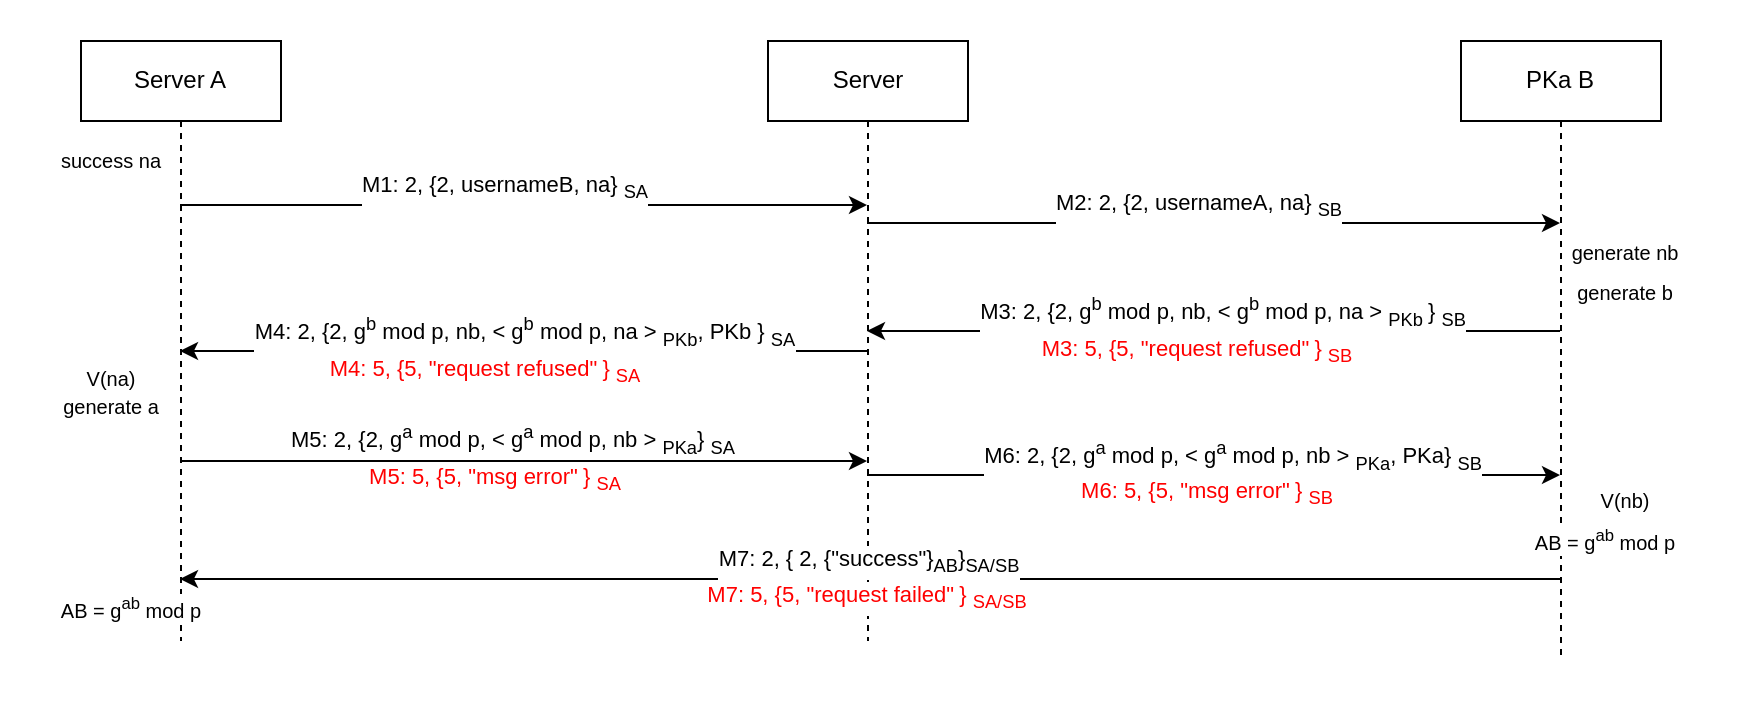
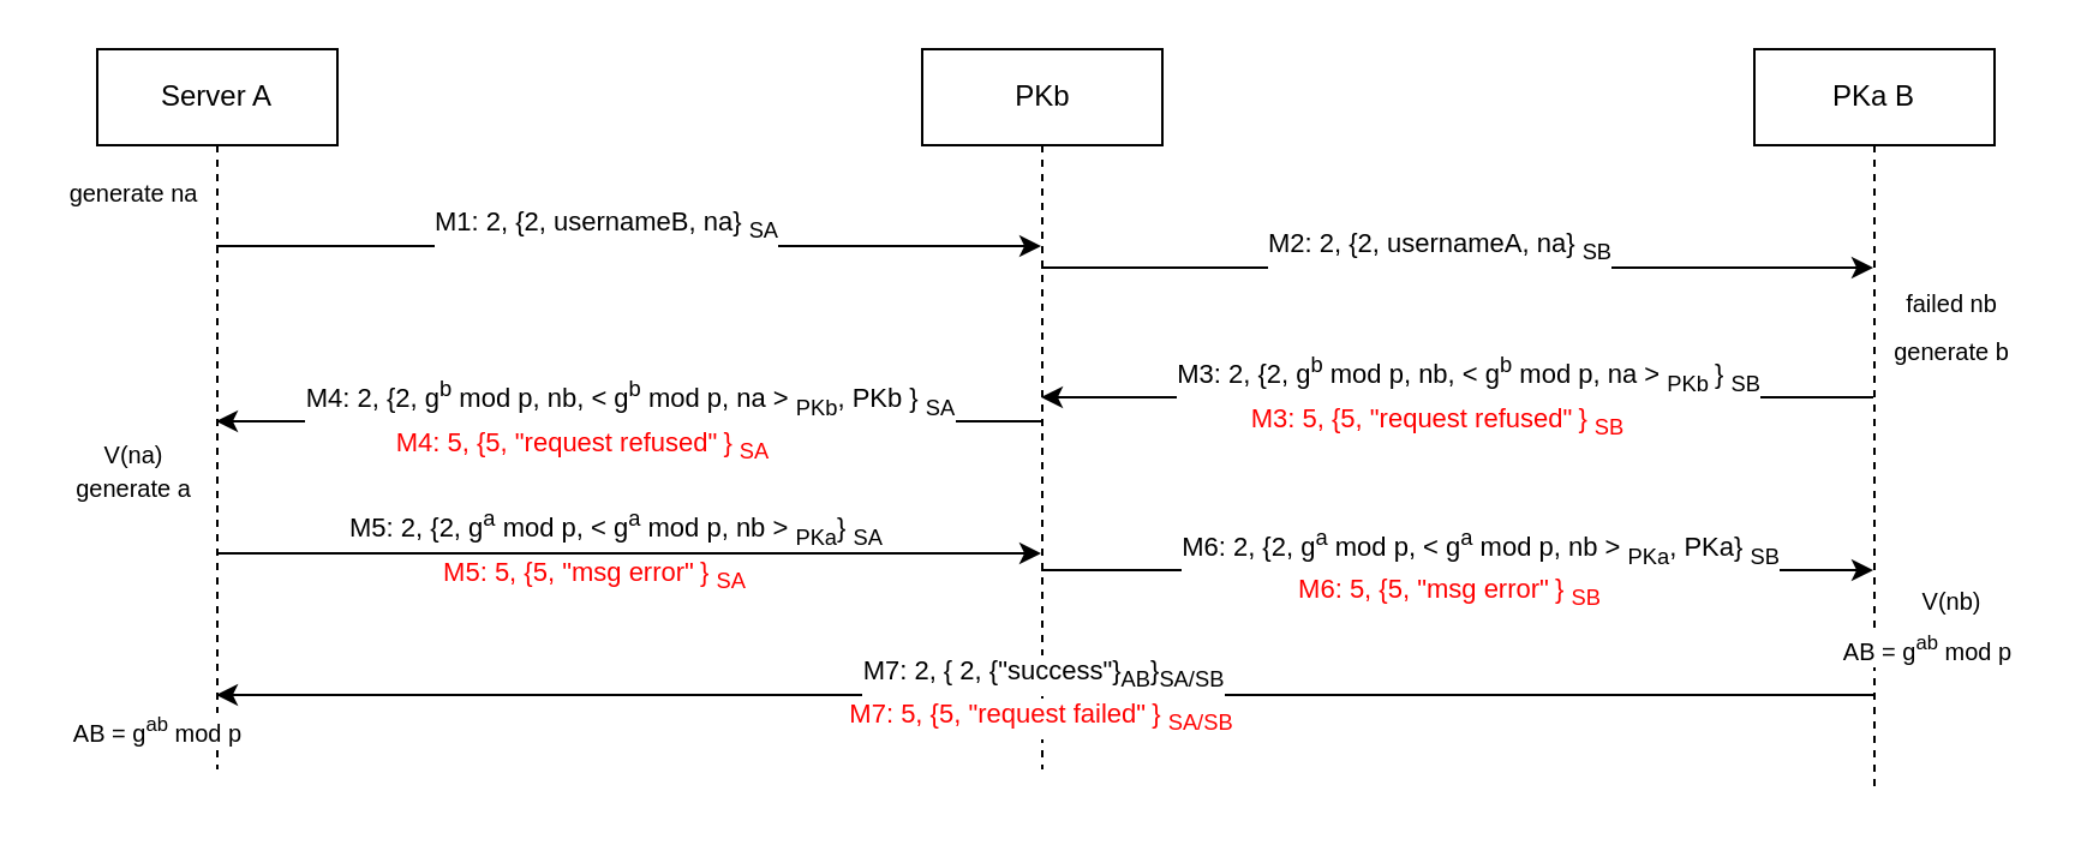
- <mxCell id="3" value="Server" style="shape=umlLifeline;perimeter=lifelinePerimeter;whiteSpace=wrap;html=1;container=1;collapsible=0;recursiveResize=0;outlineConnect=0;" parent="1" vertex="1"><mxGeometry x="383.5" y="20" width="100" height="300" as="geometry" /></mxCell>
+ <mxCell id="3" value="PKb" style="shape=umlLifeline;perimeter=lifelinePerimeter;whiteSpace=wrap;html=1;container=1;collapsible=0;recursiveResize=0;outlineConnect=0;" parent="1" vertex="1"><mxGeometry x="383.5" y="20" width="100" height="300" as="geometry" /></mxCell>
- <mxCell id="24" value="success na" style="text;html=1;align=center;verticalAlign=middle;resizable=0;points=[];autosize=1;strokeColor=none;fontSize=10;" vertex="1" parent="1"><mxGeometry y="70" width="70" height="20" as="geometry" x="20" /></mxCell>
+ <mxCell id="24" value="generate na" style="text;html=1;align=center;verticalAlign=middle;resizable=0;points=[];autosize=1;strokeColor=none;fontSize=10;" vertex="1" parent="1"><mxGeometry y="70" width="70" height="20" as="geometry" x="20" /></mxCell>
- <mxCell id="30" value="generate nb" style="text;html=1;align=center;verticalAlign=middle;resizable=0;points=[];autosize=1;strokeColor=none;fontSize=10;" vertex="1" parent="1"><mxGeometry x="777" y="116" width="70" height="20" as="geometry" /></mxCell>
+ <mxCell id="30" value="failed nb" style="text;html=1;align=center;verticalAlign=middle;resizable=0;points=[];autosize=1;strokeColor=none;fontSize=10;" vertex="1" parent="1"><mxGeometry x="777" y="116" width="70" height="20" as="geometry" /></mxCell>
